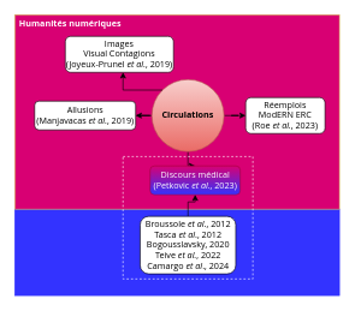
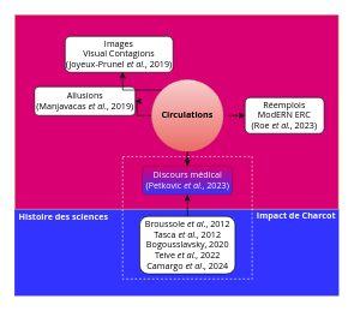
- <mxCell id="13" value="&lt;font color=&quot;#ffffff&quot;&gt;Humanités numériques&lt;/font&gt;" style="text;html=1;align=center;verticalAlign=middle;whiteSpace=wrap;rounded=0;fontFamily=Open Sans;fontStyle=1" vertex="1" parent="1"><mxGeometry x="24" y="20" width="146" height="24" as="geometry" /></mxCell>
- <mxCell id="9" value="&lt;div&gt;Allusions&lt;/div&gt;&lt;div&gt;(Manjavacas &lt;i&gt;et al.&lt;/i&gt;, 2019)&lt;br&gt;&lt;/div&gt;" style="rounded=1;whiteSpace=wrap;html=1;fontFamily=Open Sans;" vertex="1" parent="1"><mxGeometry x="47.5" y="140" width="140" height="40" as="geometry" /></mxCell>
+ <mxCell id="9" value="&lt;div&gt;Allusions&lt;/div&gt;&lt;div&gt;(Manjavacas &lt;i&gt;et al.&lt;/i&gt;, 2019)&lt;br&gt;&lt;/div&gt;" style="rounded=1;whiteSpace=wrap;html=1;fontFamily=Open Sans;" vertex="1" parent="1"><mxGeometry x="47.5" y="120" width="140" height="40" as="geometry" /></mxCell>
- <mxCell id="7" value="Circulations" style="ellipse;whiteSpace=wrap;html=1;aspect=fixed;strokeColor=#b85450;fillColor=#f8cecc;gradientColor=#ea6b66;fontFamily=Open Sans;fontStyle=1" vertex="1" parent="1"><mxGeometry x="210" y="110" width="100" height="100" as="geometry" /></mxCell>
+ <mxCell id="7" value="Circulations" style="ellipse;whiteSpace=wrap;html=1;aspect=fixed;strokeColor=#b85450;fillColor=#f8cecc;gradientColor=#ea6b66;fontFamily=Open Sans;fontStyle=1;dashed=1;" vertex="1" parent="1"><mxGeometry x="210" y="110" width="100" height="100" as="geometry" /></mxCell>
- <mxCell id="5" value="" style="edgeStyle=orthogonalEdgeStyle;rounded=0;orthogonalLoop=1;jettySize=auto;html=1;fontFamily=Open Sans;" edge="1" parent="1" source="7" target="10"><mxGeometry relative="1" as="geometry" /></mxCell>
+ <mxCell id="5" value="" style="edgeStyle=orthogonalEdgeStyle;rounded=0;orthogonalLoop=1;jettySize=auto;html=1;fontFamily=Open Sans;dashed=1;" edge="1" parent="1" source="7" target="10"><mxGeometry relative="1" as="geometry" /></mxCell>
- <mxCell id="11" value="&lt;div&gt;Discours médical&lt;/div&gt;&lt;div&gt;(Petkovic &lt;i&gt;et al.&lt;/i&gt;, 2023)&lt;br&gt;&lt;/div&gt;" style="rounded=1;whiteSpace=wrap;html=1;fillColor=#d80073;fontColor=#ffffff;strokeColor=#A50040;gradientColor=#3333FF;fontFamily=Open Sans;" vertex="1" parent="1"><mxGeometry x="207.5" y="230" width="125" height="40" as="geometry" /></mxCell>
+ <mxCell id="11" value="&lt;div&gt;Discours médical&lt;/div&gt;&lt;div&gt;(Petkovic &lt;i&gt;et al.&lt;/i&gt;, 2023)&lt;br&gt;&lt;/div&gt;" style="rounded=1;whiteSpace=wrap;html=1;fillColor=#d80073;fontColor=#ffffff;strokeColor=#A50040;gradientColor=#3333FF;fontFamily=Open Sans;" vertex="1" parent="1"><mxGeometry x="197.5" y="230" width="125" height="40" as="geometry" /></mxCell>
+ <mxCell id="18" value="Impact de Charcot" style="text;html=1;align=center;verticalAlign=middle;whiteSpace=wrap;rounded=0;fontColor=#FFFFFF;fontFamily=Open Sans;fontStyle=1" vertex="1" parent="1"><mxGeometry x="353" y="290" width="117" height="20" as="geometry" /></mxCell>
+ <mxCell id="16" value="Histoire des sciences" style="text;html=1;align=center;verticalAlign=middle;whiteSpace=wrap;rounded=0;fontColor=#FFFFFF;fontFamily=Open Sans;fontStyle=1" vertex="1" parent="1"><mxGeometry x="20" y="290" width="136" height="24" as="geometry" /></mxCell>
